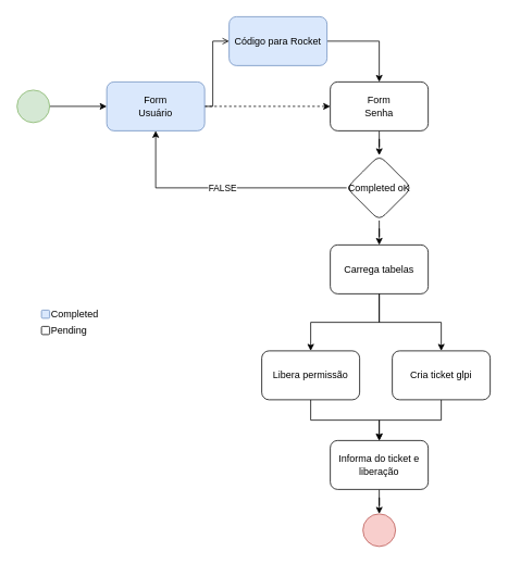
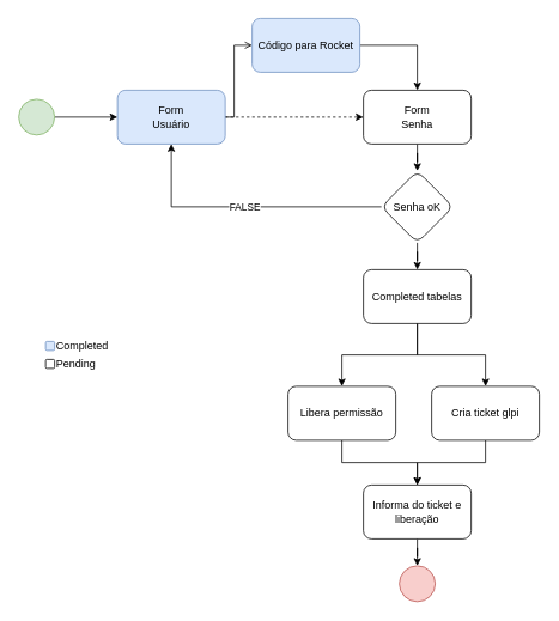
- <mxCell id="11" value="Completed oK" style="rhombus;whiteSpace=wrap;html=1;rounded=1;" parent="1" vertex="1"><mxGeometry x="424" y="190" width="80" height="80" as="geometry" /></mxCell>
+ <mxCell id="11" value="Senha oK" style="rhombus;whiteSpace=wrap;html=1;rounded=1;" parent="1" vertex="1"><mxGeometry x="424" y="190" width="80" height="80" as="geometry" /></mxCell>
- <mxCell id="13" value="Carrega tabelas" style="rounded=1;whiteSpace=wrap;html=1;" parent="1" vertex="1"><mxGeometry x="404" y="300" width="120" height="60" as="geometry" /></mxCell>
+ <mxCell id="13" value="Completed tabelas" style="rounded=1;whiteSpace=wrap;html=1;" parent="1" vertex="1"><mxGeometry x="404" y="300" width="120" height="60" as="geometry" /></mxCell>
